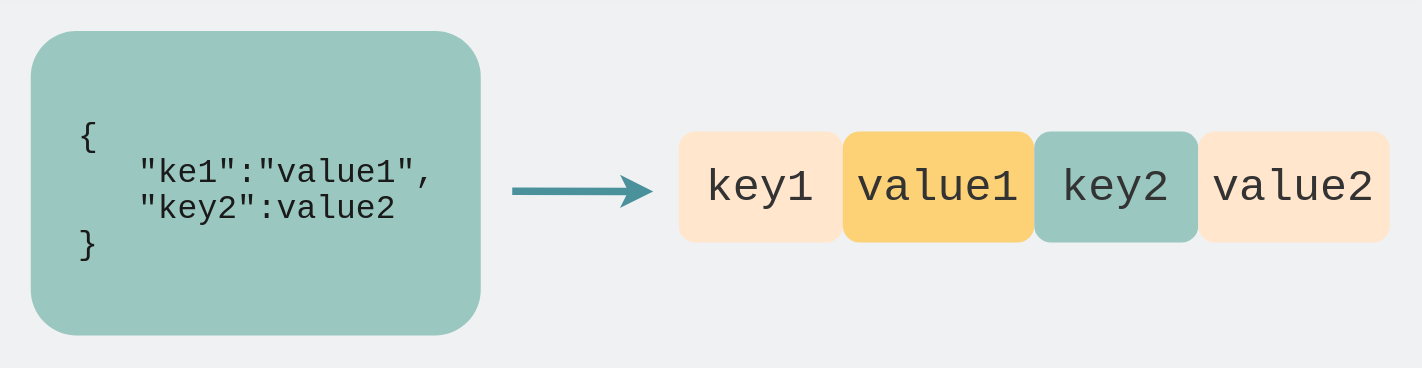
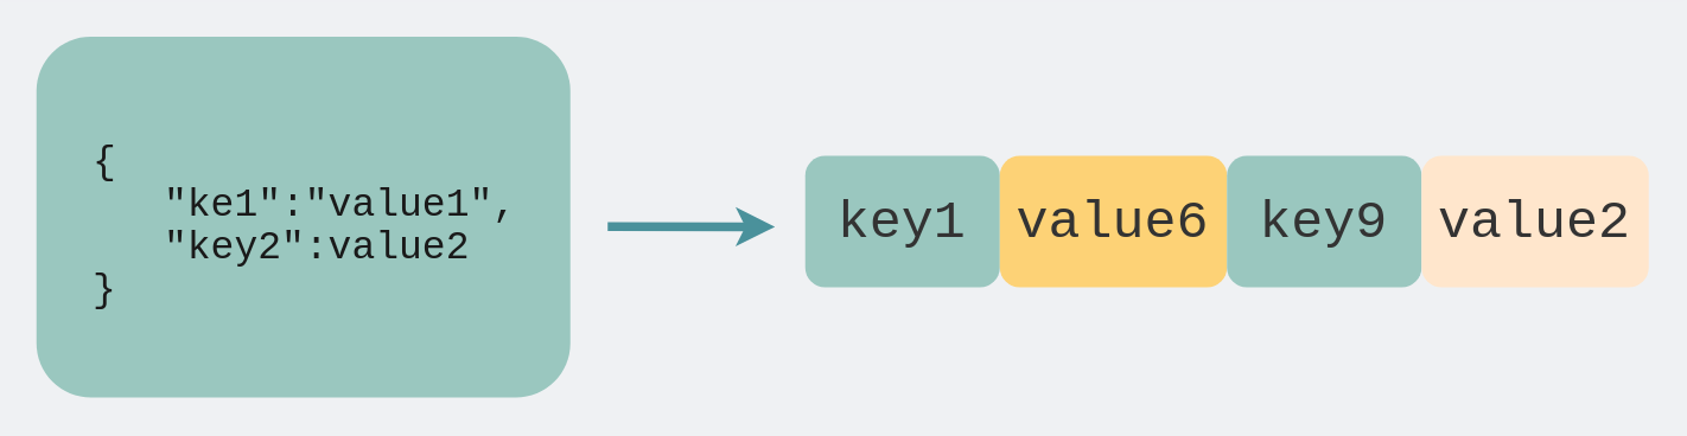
- <mxCell id="5" value="&lt;div style=&quot;font-family: Menlo, Monaco, &amp;quot;Courier New&amp;quot;, monospace; line-height: 24px;&quot;&gt;&lt;div style=&quot;&quot;&gt;&lt;font color=&quot;#333333&quot; style=&quot;font-size: 30px;&quot;&gt;key1&lt;/font&gt;&lt;/div&gt;&lt;/div&gt;" style="rounded=1;whiteSpace=wrap;html=1;strokeWidth=5;fontSize=30;strokeColor=none;fillColor=#ffe6cc;align=center;" vertex="1" parent="1"><mxGeometry x="452" y="87" width="109.36" height="74" as="geometry" /></mxCell>
+ <mxCell id="5" value="&lt;div style=&quot;font-family: Menlo, Monaco, &amp;quot;Courier New&amp;quot;, monospace; line-height: 24px;&quot;&gt;&lt;div style=&quot;&quot;&gt;&lt;font color=&quot;#333333&quot; style=&quot;font-size: 30px;&quot;&gt;key1&lt;/font&gt;&lt;/div&gt;&lt;/div&gt;" style="rounded=1;whiteSpace=wrap;html=1;strokeWidth=5;fontSize=30;strokeColor=none;fillColor=#9AC7BF;align=center;" vertex="1" parent="1"><mxGeometry x="452" y="87" width="109.36" height="74" as="geometry" /></mxCell>
- <mxCell id="6" value="&lt;div style=&quot;font-family: Menlo, Monaco, &amp;quot;Courier New&amp;quot;, monospace; line-height: 24px;&quot;&gt;&lt;div style=&quot;&quot;&gt;&lt;font color=&quot;#333333&quot; style=&quot;font-size: 30px;&quot;&gt;value1&lt;/font&gt;&lt;/div&gt;&lt;/div&gt;" style="rounded=1;whiteSpace=wrap;html=1;strokeWidth=5;fontSize=30;strokeColor=none;fillColor=#FDD276;align=center;" vertex="1" parent="1"><mxGeometry x="561.36" y="87" width="127.64" height="74" as="geometry" /></mxCell>
+ <mxCell id="6" value="&lt;div style=&quot;font-family: Menlo, Monaco, &amp;quot;Courier New&amp;quot;, monospace; line-height: 24px;&quot;&gt;&lt;div style=&quot;&quot;&gt;&lt;font color=&quot;#333333&quot; style=&quot;font-size: 30px;&quot;&gt;value6&lt;/font&gt;&lt;/div&gt;&lt;/div&gt;" style="rounded=1;whiteSpace=wrap;html=1;strokeWidth=5;fontSize=30;strokeColor=none;fillColor=#FDD276;align=center;" vertex="1" parent="1"><mxGeometry x="561.36" y="87" width="127.64" height="74" as="geometry" /></mxCell>
- <mxCell id="7" value="&lt;div style=&quot;font-family: Menlo, Monaco, &amp;quot;Courier New&amp;quot;, monospace; line-height: 24px;&quot;&gt;&lt;div style=&quot;&quot;&gt;&lt;font color=&quot;#333333&quot; style=&quot;font-size: 30px;&quot;&gt;key2&lt;/font&gt;&lt;/div&gt;&lt;/div&gt;" style="rounded=1;whiteSpace=wrap;html=1;strokeWidth=5;fontSize=30;strokeColor=none;fillColor=#9AC7BF;align=center;" vertex="1" parent="1"><mxGeometry x="689" y="87" width="109.36" height="74" as="geometry" /></mxCell>
+ <mxCell id="7" value="&lt;div style=&quot;font-family: Menlo, Monaco, &amp;quot;Courier New&amp;quot;, monospace; line-height: 24px;&quot;&gt;&lt;div style=&quot;&quot;&gt;&lt;font color=&quot;#333333&quot; style=&quot;font-size: 30px;&quot;&gt;key9&lt;/font&gt;&lt;/div&gt;&lt;/div&gt;" style="rounded=1;whiteSpace=wrap;html=1;strokeWidth=5;fontSize=30;strokeColor=none;fillColor=#9AC7BF;align=center;" vertex="1" parent="1"><mxGeometry x="689" y="87" width="109.36" height="74" as="geometry" /></mxCell>
